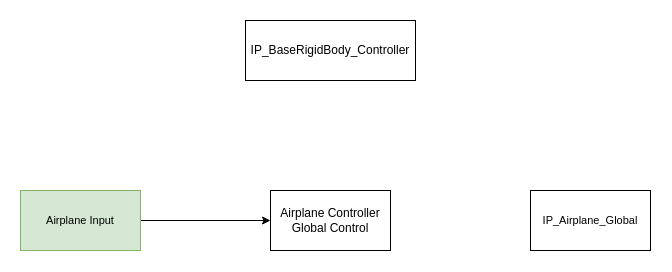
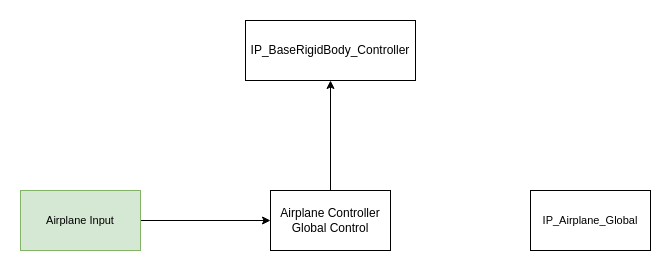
+ <mxCell id="2" style="edgeStyle=orthogonalEdgeStyle;rounded=0;orthogonalLoop=1;jettySize=auto;html=1;entryX=0.5;entryY=1;entryDx=0;entryDy=0;fontSize=11;" edge="1" parent="1" source="3" target="4"><mxGeometry relative="1" as="geometry" /></mxCell>
